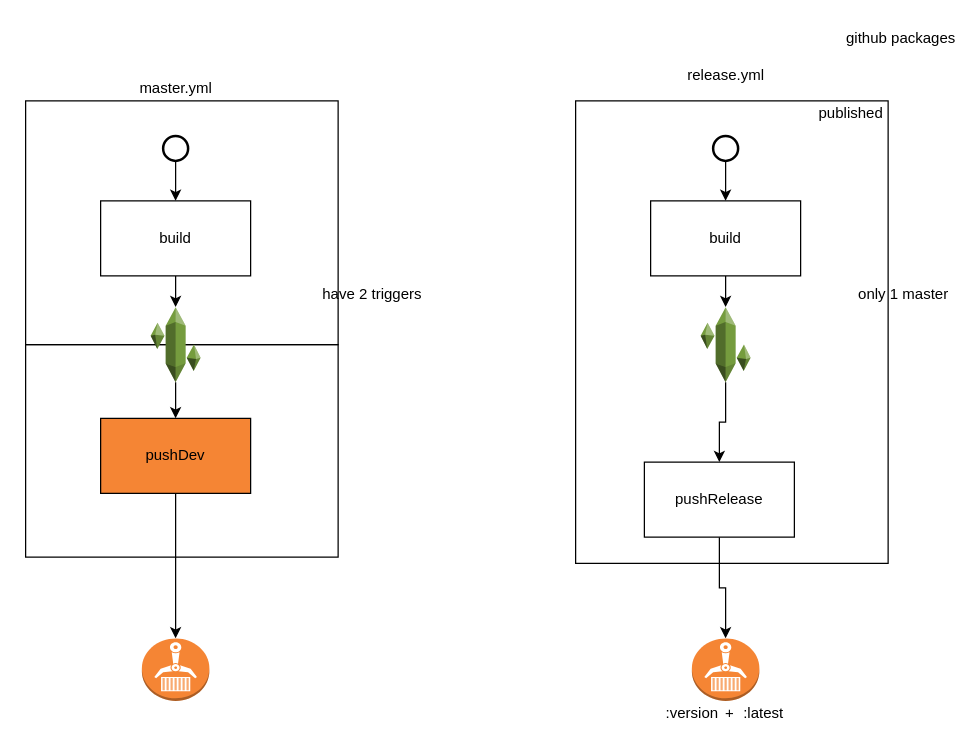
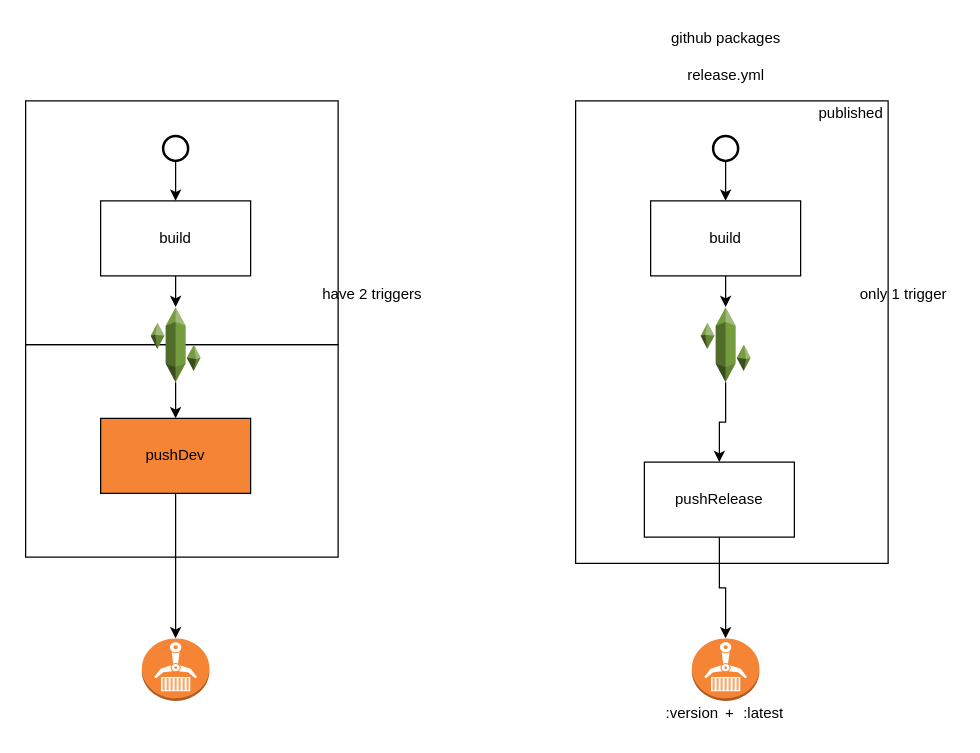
- <mxCell id="29" value="github packages" style="text;html=1;align=center;verticalAlign=middle;resizable=0;points=[];autosize=1;" vertex="1" parent="1"><mxGeometry x="670" y="20" width="100" height="20" as="geometry" /></mxCell>
+ <mxCell id="29" value="github packages" style="text;html=1;align=center;verticalAlign=middle;resizable=0;points=[];autosize=1;" vertex="1" parent="1"><mxGeometry x="530" y="20" width="100" height="20" as="geometry" /></mxCell>
- <mxCell id="14" value="master.yml" style="text;html=1;align=center;verticalAlign=middle;resizable=0;points=[];autosize=1;" vertex="1" parent="1"><mxGeometry x="105" y="60" width="70" height="20" as="geometry" /></mxCell>
- <mxCell id="31" value="only 1 master" style="text;html=1;align=center;verticalAlign=middle;resizable=0;points=[];autosize=1;" vertex="1" parent="1"><mxGeometry x="682" y="225" width="80" height="20" as="geometry" /></mxCell>
+ <mxCell id="31" value="only 1 trigger" style="text;html=1;align=center;verticalAlign=middle;resizable=0;points=[];autosize=1;" vertex="1" parent="1"><mxGeometry x="682" y="225" width="80" height="20" as="geometry" /></mxCell>
